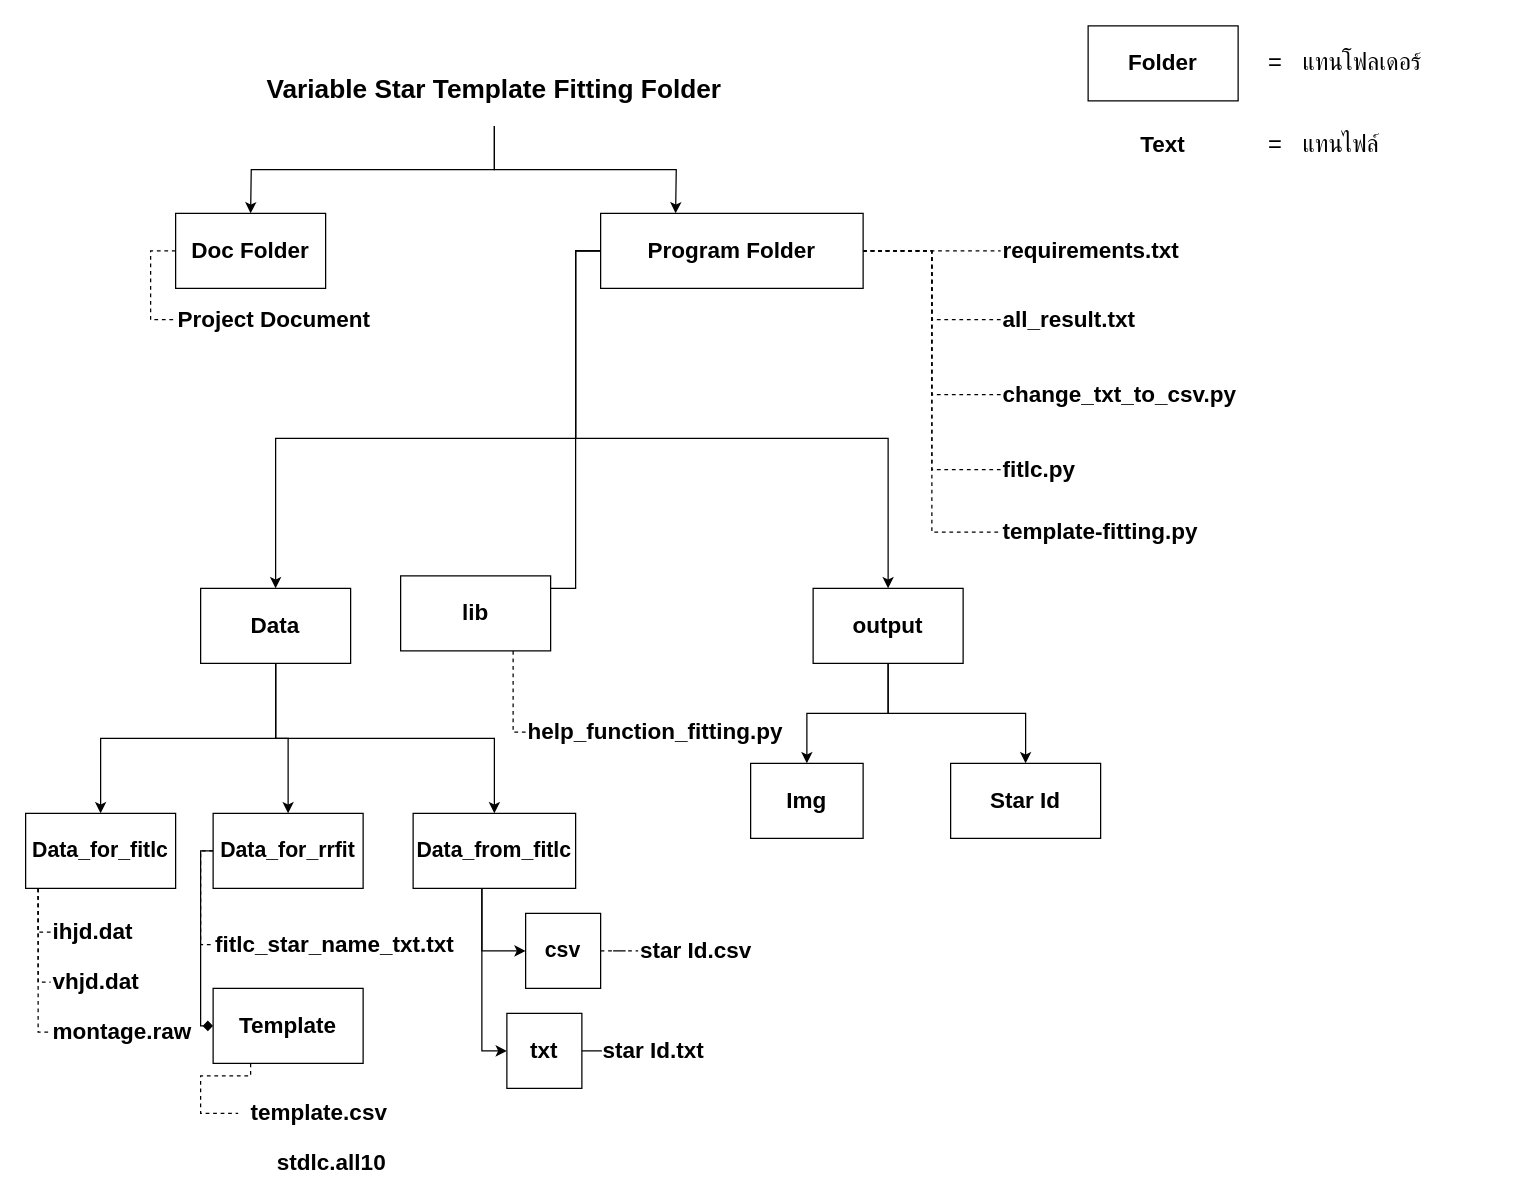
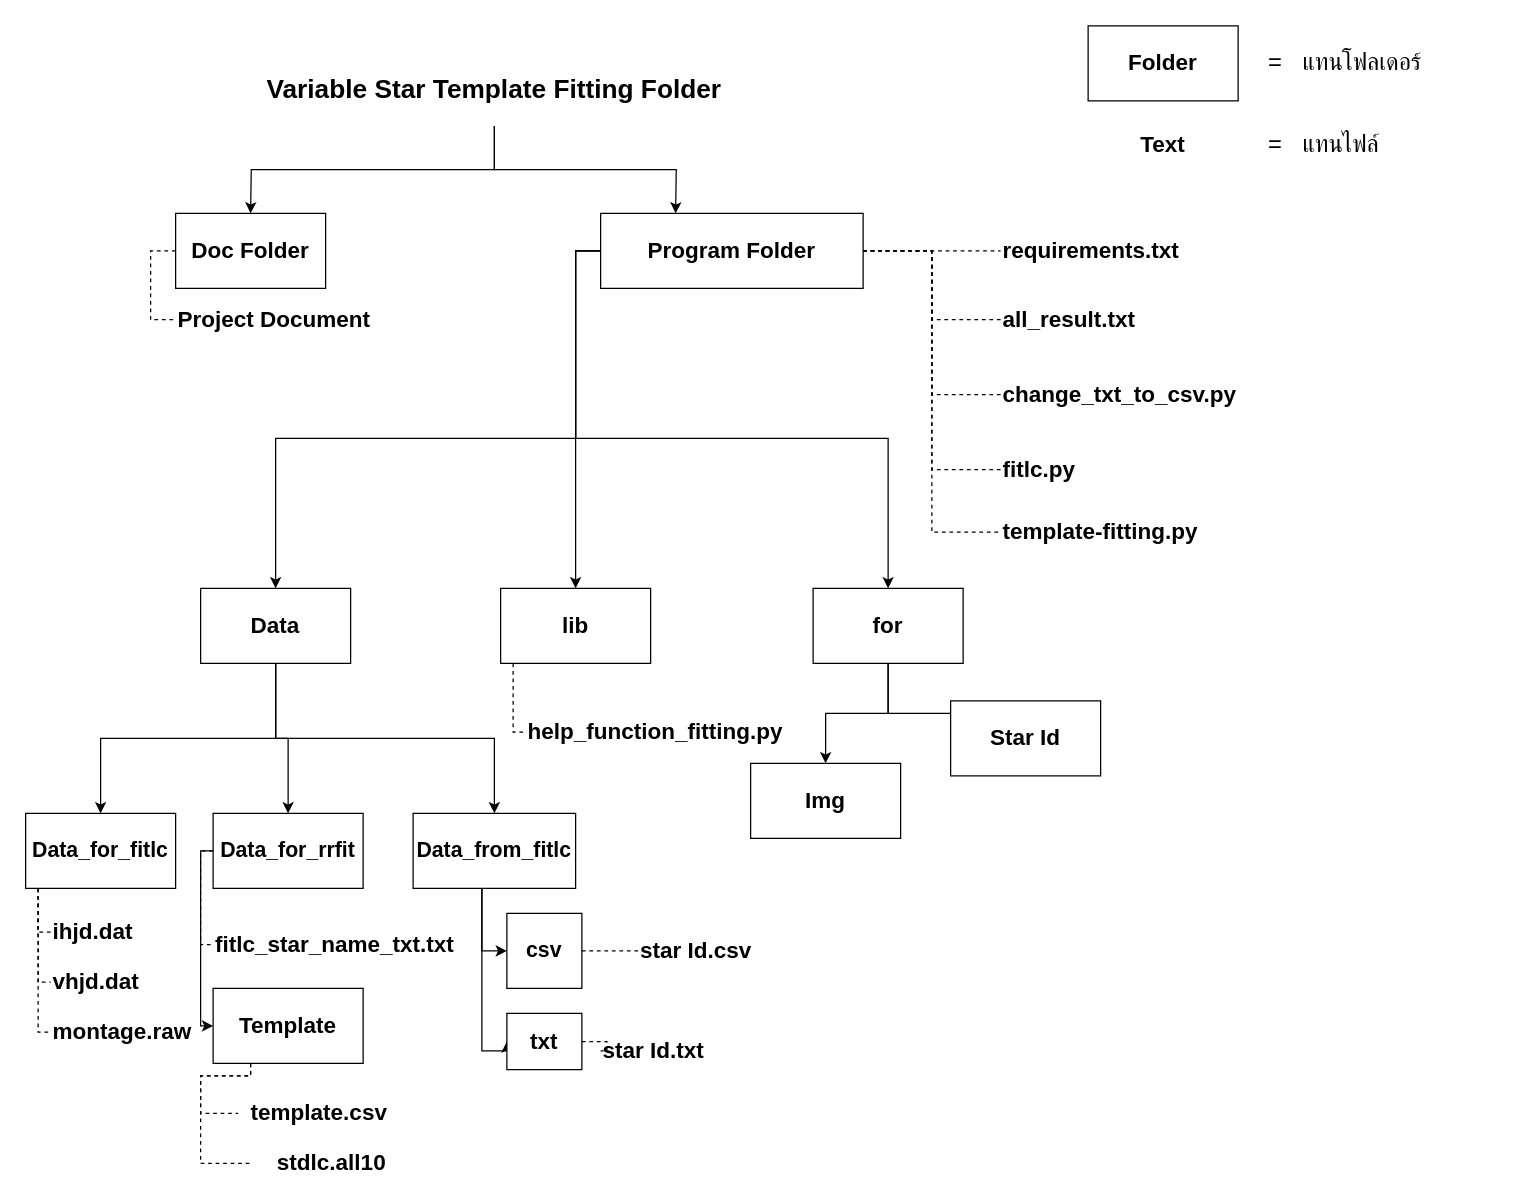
- <mxCell id="22" value="&lt;font style=&quot;font-size: 18px&quot;&gt;&lt;b&gt;lib&lt;/b&gt;&lt;/font&gt;" style="rounded=0;whiteSpace=wrap;html=1;" vertex="1" parent="1"><mxGeometry x="320" y="460" width="120" height="60" as="geometry" /></mxCell>
+ <mxCell id="22" value="&lt;font style=&quot;font-size: 18px&quot;&gt;&lt;b&gt;lib&lt;/b&gt;&lt;/font&gt;" style="rounded=0;whiteSpace=wrap;html=1;" vertex="1" parent="1"><mxGeometry x="400" y="470" width="120" height="60" as="geometry" /></mxCell>
- <mxCell id="25" value="&lt;font style=&quot;font-size: 18px&quot;&gt;&lt;b&gt;output&lt;/b&gt;&lt;/font&gt;" style="rounded=0;whiteSpace=wrap;html=1;" vertex="1" parent="1"><mxGeometry x="650" y="470" width="120" height="60" as="geometry" /></mxCell>
+ <mxCell id="25" value="&lt;font style=&quot;font-size: 18px&quot;&gt;&lt;b&gt;for&lt;/b&gt;&lt;/font&gt;" style="rounded=0;whiteSpace=wrap;html=1;" vertex="1" parent="1"><mxGeometry x="650" y="470" width="120" height="60" as="geometry" /></mxCell>
- <mxCell id="32" value="&lt;font style=&quot;font-size: 18px&quot;&gt;&lt;b&gt;Img&lt;/b&gt;&lt;/font&gt;" style="rounded=0;whiteSpace=wrap;html=1;" vertex="1" parent="1"><mxGeometry x="600" y="610" width="90" height="60" as="geometry" /></mxCell>
+ <mxCell id="32" value="&lt;font style=&quot;font-size: 18px&quot;&gt;&lt;b&gt;Img&lt;/b&gt;&lt;/font&gt;" style="rounded=0;whiteSpace=wrap;html=1;" vertex="1" parent="1"><mxGeometry x="600" y="610" width="120" height="60" as="geometry" /></mxCell>
- <mxCell id="33" value="&lt;font style=&quot;font-size: 18px&quot;&gt;&lt;b&gt;Star Id&lt;/b&gt;&lt;/font&gt;" style="rounded=0;whiteSpace=wrap;html=1;" vertex="1" parent="1"><mxGeometry x="760" y="610" width="120" height="60" as="geometry" /></mxCell>
+ <mxCell id="33" value="&lt;font style=&quot;font-size: 18px&quot;&gt;&lt;b&gt;Star Id&lt;/b&gt;&lt;/font&gt;" style="rounded=0;whiteSpace=wrap;html=1;" vertex="1" parent="1"><mxGeometry x="760" y="560" width="120" height="60" as="geometry" /></mxCell>
- <mxCell id="48" value="&lt;font style=&quot;font-size: 17px&quot;&gt;&lt;b&gt;csv&lt;/b&gt;&lt;/font&gt;" style="rounded=0;whiteSpace=wrap;html=1;" vertex="1" parent="1"><mxGeometry x="420" y="730" width="60" height="60" as="geometry" /></mxCell>
+ <mxCell id="48" value="&lt;font style=&quot;font-size: 17px&quot;&gt;&lt;b&gt;csv&lt;/b&gt;&lt;/font&gt;" style="rounded=0;whiteSpace=wrap;html=1;" vertex="1" parent="1"><mxGeometry x="405" y="730" width="60" height="60" as="geometry" /></mxCell>
- <mxCell id="39" style="edgeStyle=orthogonalEdgeStyle;rounded=0;orthogonalLoop=1;jettySize=auto;html=1;entryX=0;entryY=0.5;entryDx=0;entryDy=0;endArrow=diamond;endFill=1;" edge="1" parent="1" source="40" target="56"><mxGeometry relative="1" as="geometry"><Array as="points"><mxPoint x="160" y="680" /><mxPoint x="160" y="820" /></Array></mxGeometry></mxCell>
+ <mxCell id="39" style="edgeStyle=orthogonalEdgeStyle;rounded=0;orthogonalLoop=1;jettySize=auto;html=1;entryX=0;entryY=0.5;entryDx=0;entryDy=0;endArrow=classic;endFill=1;" edge="1" parent="1" source="40" target="56"><mxGeometry relative="1" as="geometry"><Array as="points"><mxPoint x="160" y="680" /><mxPoint x="160" y="820" /></Array></mxGeometry></mxCell>
- <mxCell id="50" value="&lt;font style=&quot;font-size: 18px&quot;&gt;&lt;b&gt;txt&lt;/b&gt;&lt;/font&gt;" style="rounded=0;whiteSpace=wrap;html=1;" vertex="1" parent="1"><mxGeometry x="405" y="810" width="60" height="60" as="geometry" /></mxCell>
+ <mxCell id="50" value="&lt;font style=&quot;font-size: 18px&quot;&gt;&lt;b&gt;txt&lt;/b&gt;&lt;/font&gt;" style="rounded=0;whiteSpace=wrap;html=1;" vertex="1" parent="1"><mxGeometry x="405" y="810" width="60" height="45" as="geometry" /></mxCell>
+ <mxCell id="55" style="edgeStyle=orthogonalEdgeStyle;rounded=0;orthogonalLoop=1;jettySize=auto;html=1;entryX=0;entryY=0.5;entryDx=0;entryDy=0;dashed=1;endArrow=none;endFill=0;exitX=0.25;exitY=1;exitDx=0;exitDy=0;" edge="1" parent="1" source="56" target="58"><mxGeometry relative="1" as="geometry"><Array as="points"><mxPoint x="200" y="860" /><mxPoint x="160" y="860" /><mxPoint x="160" y="930" /></Array></mxGeometry></mxCell>
